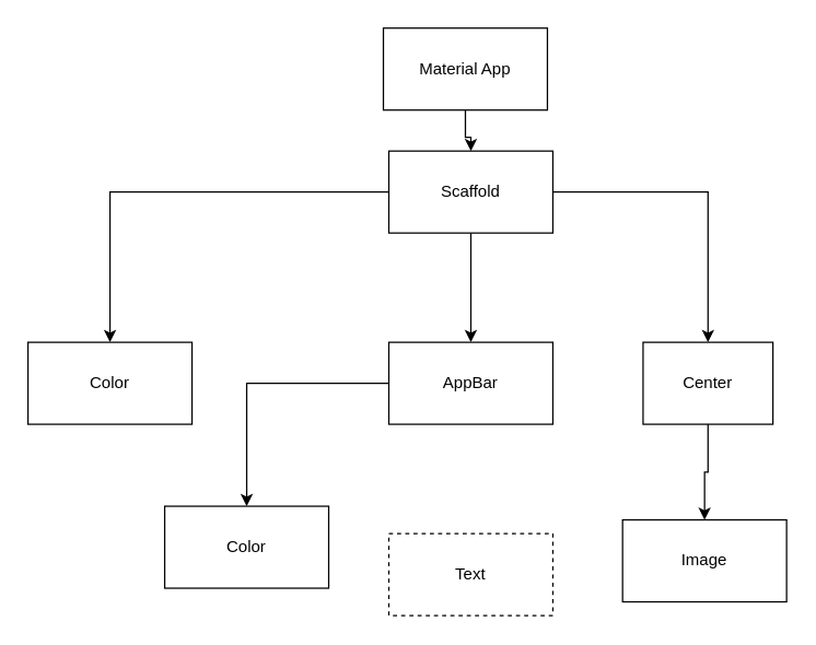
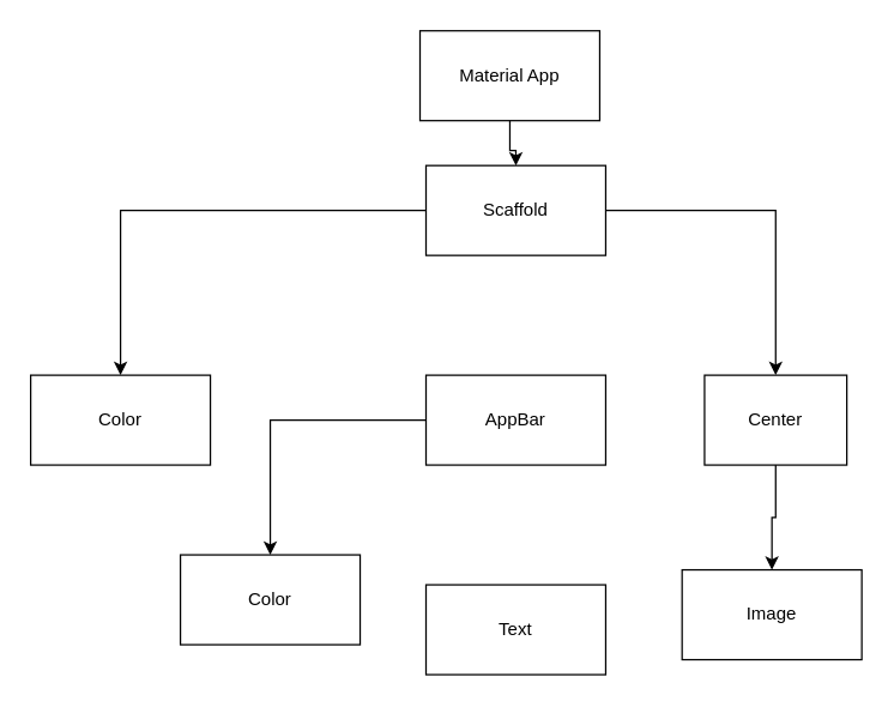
- <mxCell id="5" value="" style="edgeStyle=orthogonalEdgeStyle;rounded=0;orthogonalLoop=1;jettySize=auto;html=1;" edge="1" parent="1" source="7" target="11"><mxGeometry relative="1" as="geometry" /></mxCell>
- <mxCell id="14" value="Text" style="rounded=0;whiteSpace=wrap;html=1;dashed=1;" vertex="1" parent="1"><mxGeometry x="284" y="390" width="120" height="60" as="geometry" /></mxCell>
+ <mxCell id="14" value="Text" style="rounded=0;whiteSpace=wrap;html=1;" vertex="1" parent="1"><mxGeometry x="284" y="390" width="120" height="60" as="geometry" /></mxCell>
